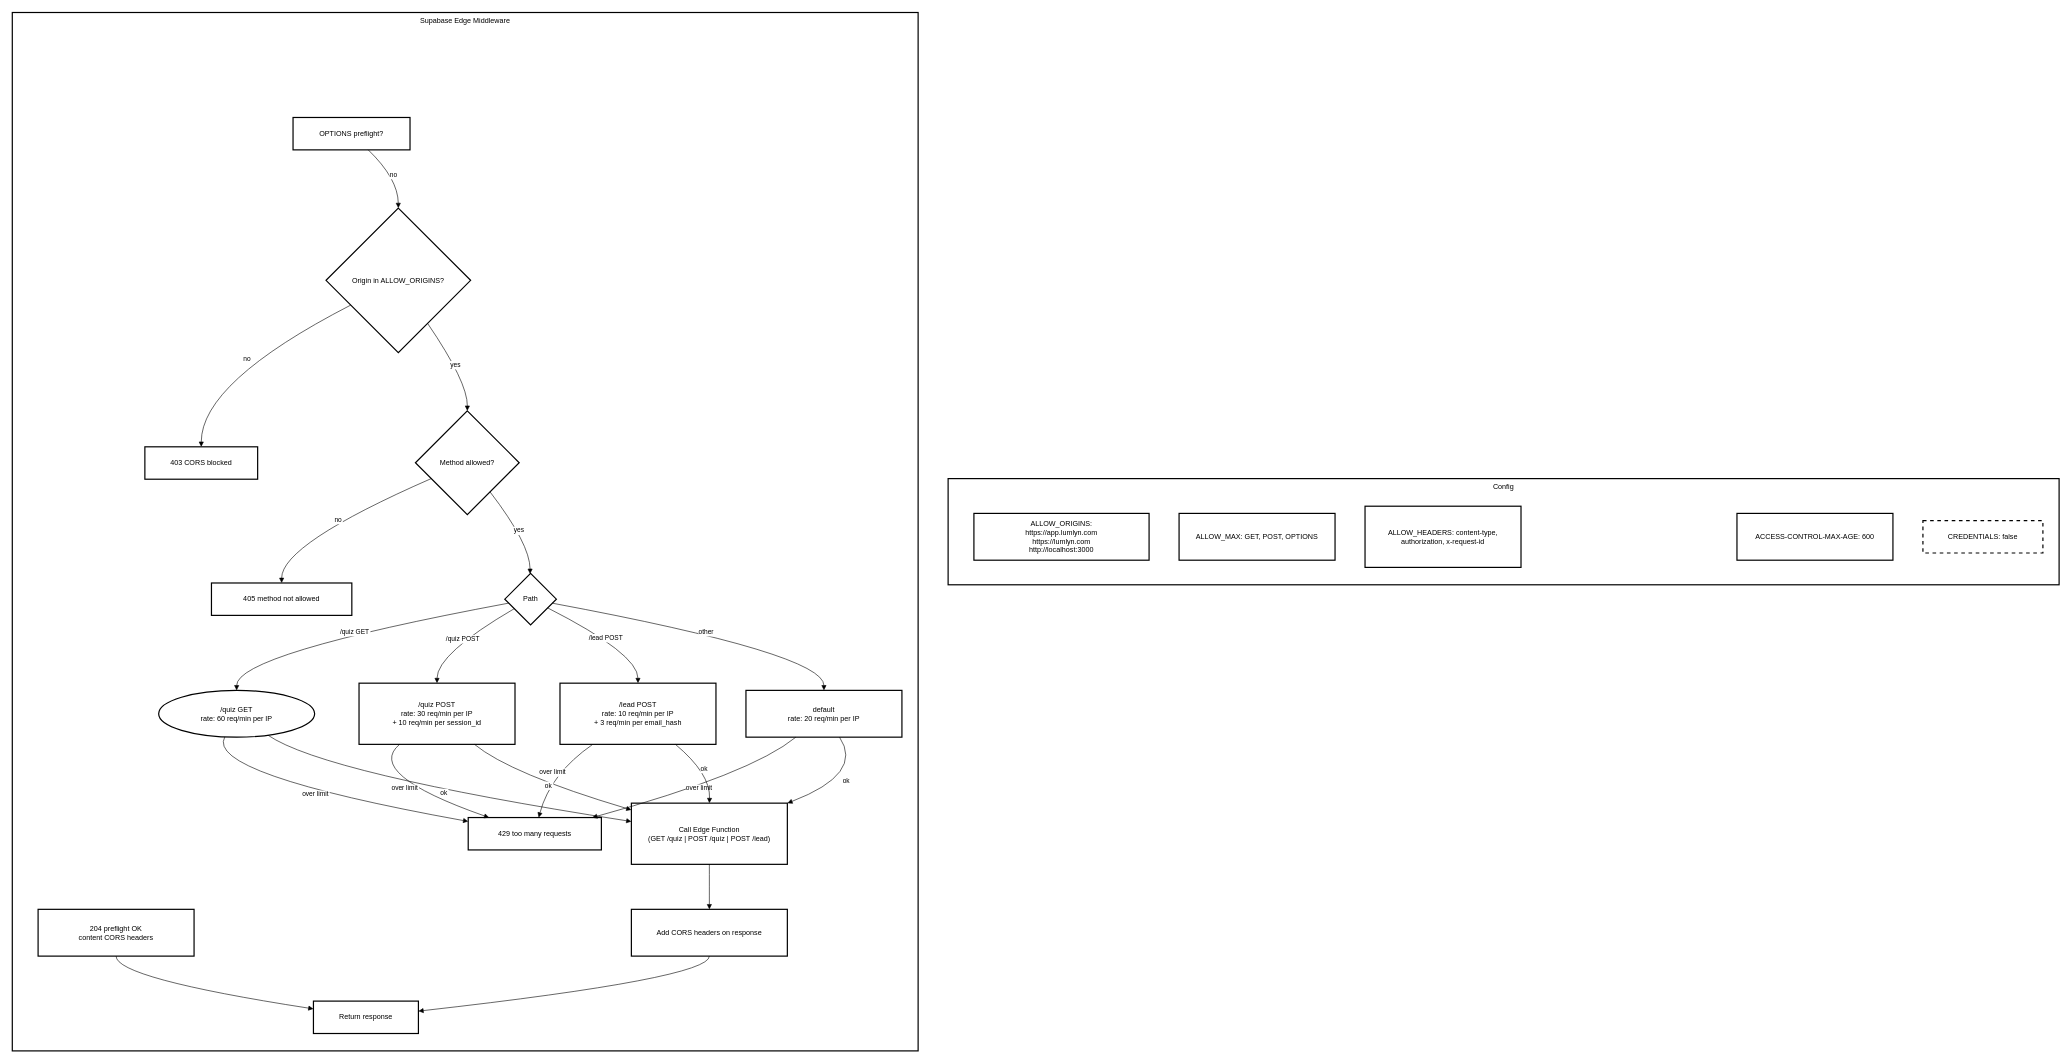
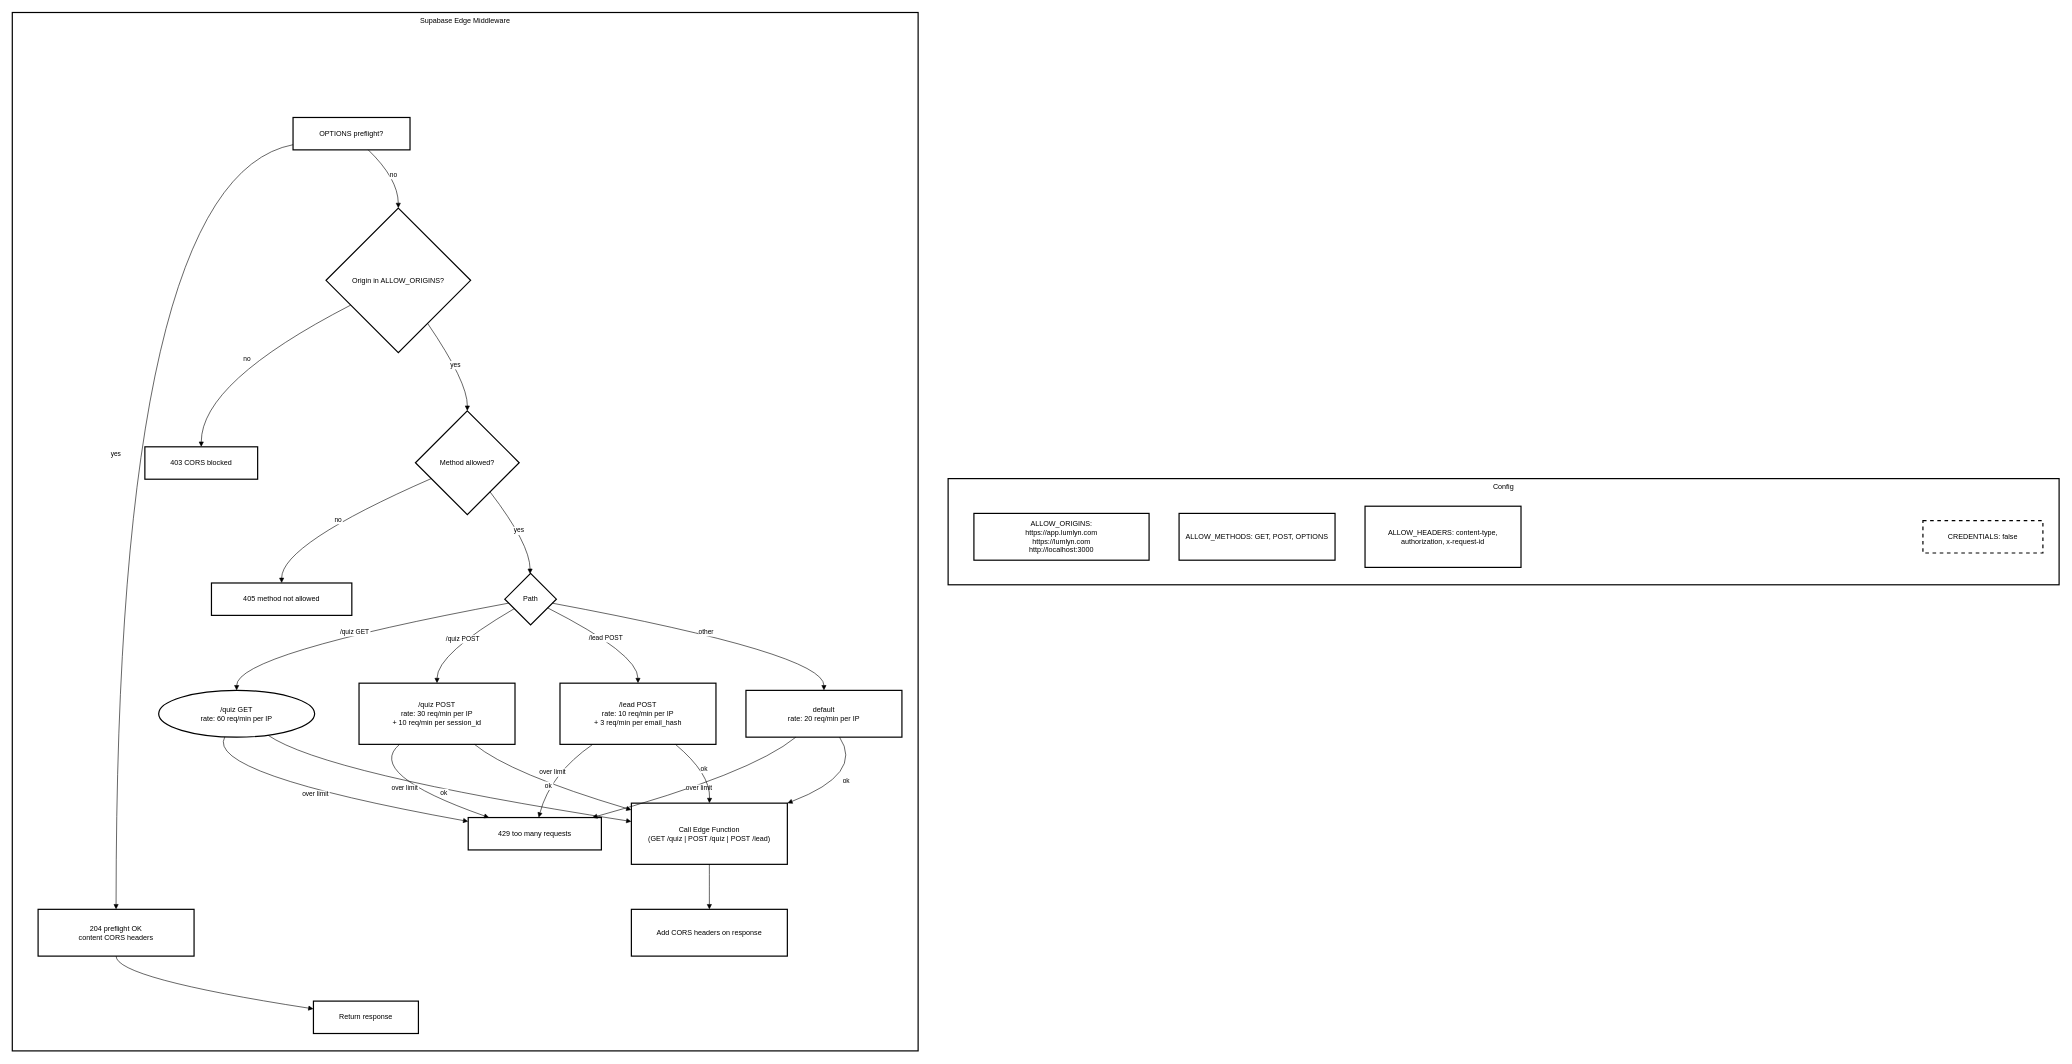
+ <mxCell id="18" value="yes" style="curved=1;startArrow=none;endArrow=block;exitX=0;exitY=0.84;entryX=0.5;entryY=-0.01;rounded=0;" edge="1" parent="2" source="3" target="4"><mxGeometry relative="1" as="geometry"><Array as="points"><mxPoint x="173" y="277" /></Array></mxGeometry></mxCell>
- <mxCell id="41" value="ALLOW_MAX: GET, POST, OPTIONS" style="whiteSpace=wrap;strokeWidth=2;" vertex="1" parent="39"><mxGeometry x="385" y="58" width="260" height="78" as="geometry" /></mxCell>
+ <mxCell id="41" value="ALLOW_METHODS: GET, POST, OPTIONS" style="whiteSpace=wrap;strokeWidth=2;" vertex="1" parent="39"><mxGeometry x="385" y="58" width="260" height="78" as="geometry" /></mxCell>
- <mxCell id="43" value="ACCESS-CONTROL-MAX-AGE: 600" style="whiteSpace=wrap;strokeWidth=2;" vertex="1" parent="39"><mxGeometry x="1315" y="58" width="260" height="78" as="geometry" /></mxCell>
- <mxCell id="38" value="" style="curved=1;startArrow=none;endArrow=block;exitX=0.5;exitY=0.99;entryX=1;entryY=0.31;rounded=0;" edge="1" parent="2" source="17" target="5"><mxGeometry relative="1" as="geometry"><Array as="points"><mxPoint x="1162" y="1610" /></Array></mxGeometry></mxCell>
